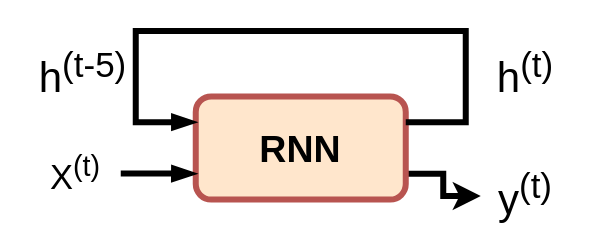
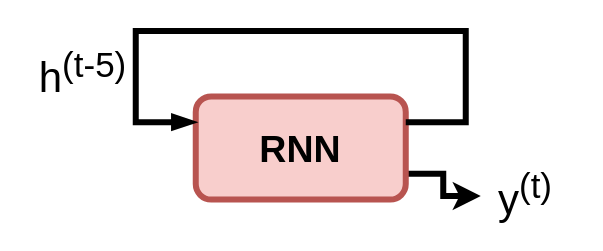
- <mxCell id="6" value="h&lt;sup&gt;(t)&lt;/sup&gt;" style="text;html=1;align=center;verticalAlign=middle;whiteSpace=wrap;rounded=0;fontSize=28;" vertex="1" parent="1"><mxGeometry x="320" y="33.63" width="60" height="30" as="geometry" /></mxCell>
- <mxCell id="3" value="&lt;font style=&quot;font-size: 25px;&quot;&gt;RNN&lt;/font&gt;" style="rounded=1;whiteSpace=wrap;html=1;fontSize=12;glass=0;strokeWidth=4;shadow=0;rotation=0;fillColor=#ffe6cc;strokeColor=#b85450;fontStyle=1;" vertex="1" parent="1"><mxGeometry x="130" y="63.63" width="140" height="68.75" as="geometry" /></mxCell>
+ <mxCell id="3" value="&lt;font style=&quot;font-size: 25px;&quot;&gt;RNN&lt;/font&gt;" style="rounded=1;whiteSpace=wrap;html=1;fontSize=12;glass=0;strokeWidth=4;shadow=0;rotation=0;fillColor=#f8cecc;strokeColor=#b85450;fontStyle=1" vertex="1" parent="1"><mxGeometry x="130" y="63.63" width="140" height="68.75" as="geometry" /></mxCell>
- <mxCell id="5" value="X&lt;sup&gt;(t)&lt;/sup&gt;" style="text;html=1;align=center;verticalAlign=middle;whiteSpace=wrap;rounded=0;fontSize=23;strokeWidth=4;" vertex="1" parent="1"><mxGeometry x="20" y="100" width="60" height="30" as="geometry" /></mxCell>
- <mxCell id="4" style="edgeStyle=orthogonalEdgeStyle;rounded=0;orthogonalLoop=1;jettySize=auto;html=1;exitX=1;exitY=0.5;exitDx=0;exitDy=0;entryX=0;entryY=0.75;entryDx=0;entryDy=0;strokeWidth=4;endArrow=blockThin;endFill=1;" edge="1" parent="1" source="5" target="3"><mxGeometry relative="1" as="geometry" /></mxCell>
